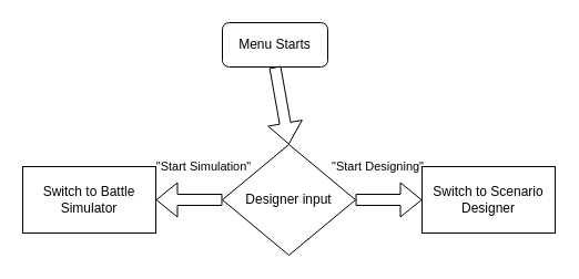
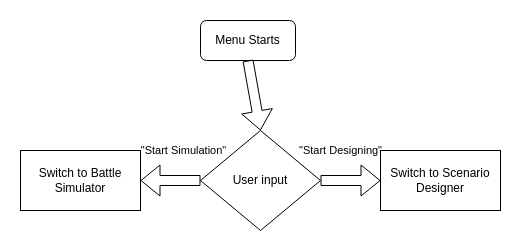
- <mxCell id="4" value="Designer input" style="rhombus;whiteSpace=wrap;html=1;" vertex="1" parent="1"><mxGeometry x="200" y="130" width="120" height="100" as="geometry" /></mxCell>
+ <mxCell id="4" value="User input" style="rhombus;whiteSpace=wrap;html=1;" vertex="1" parent="1"><mxGeometry x="200" y="130" width="120" height="100" as="geometry" /></mxCell>
